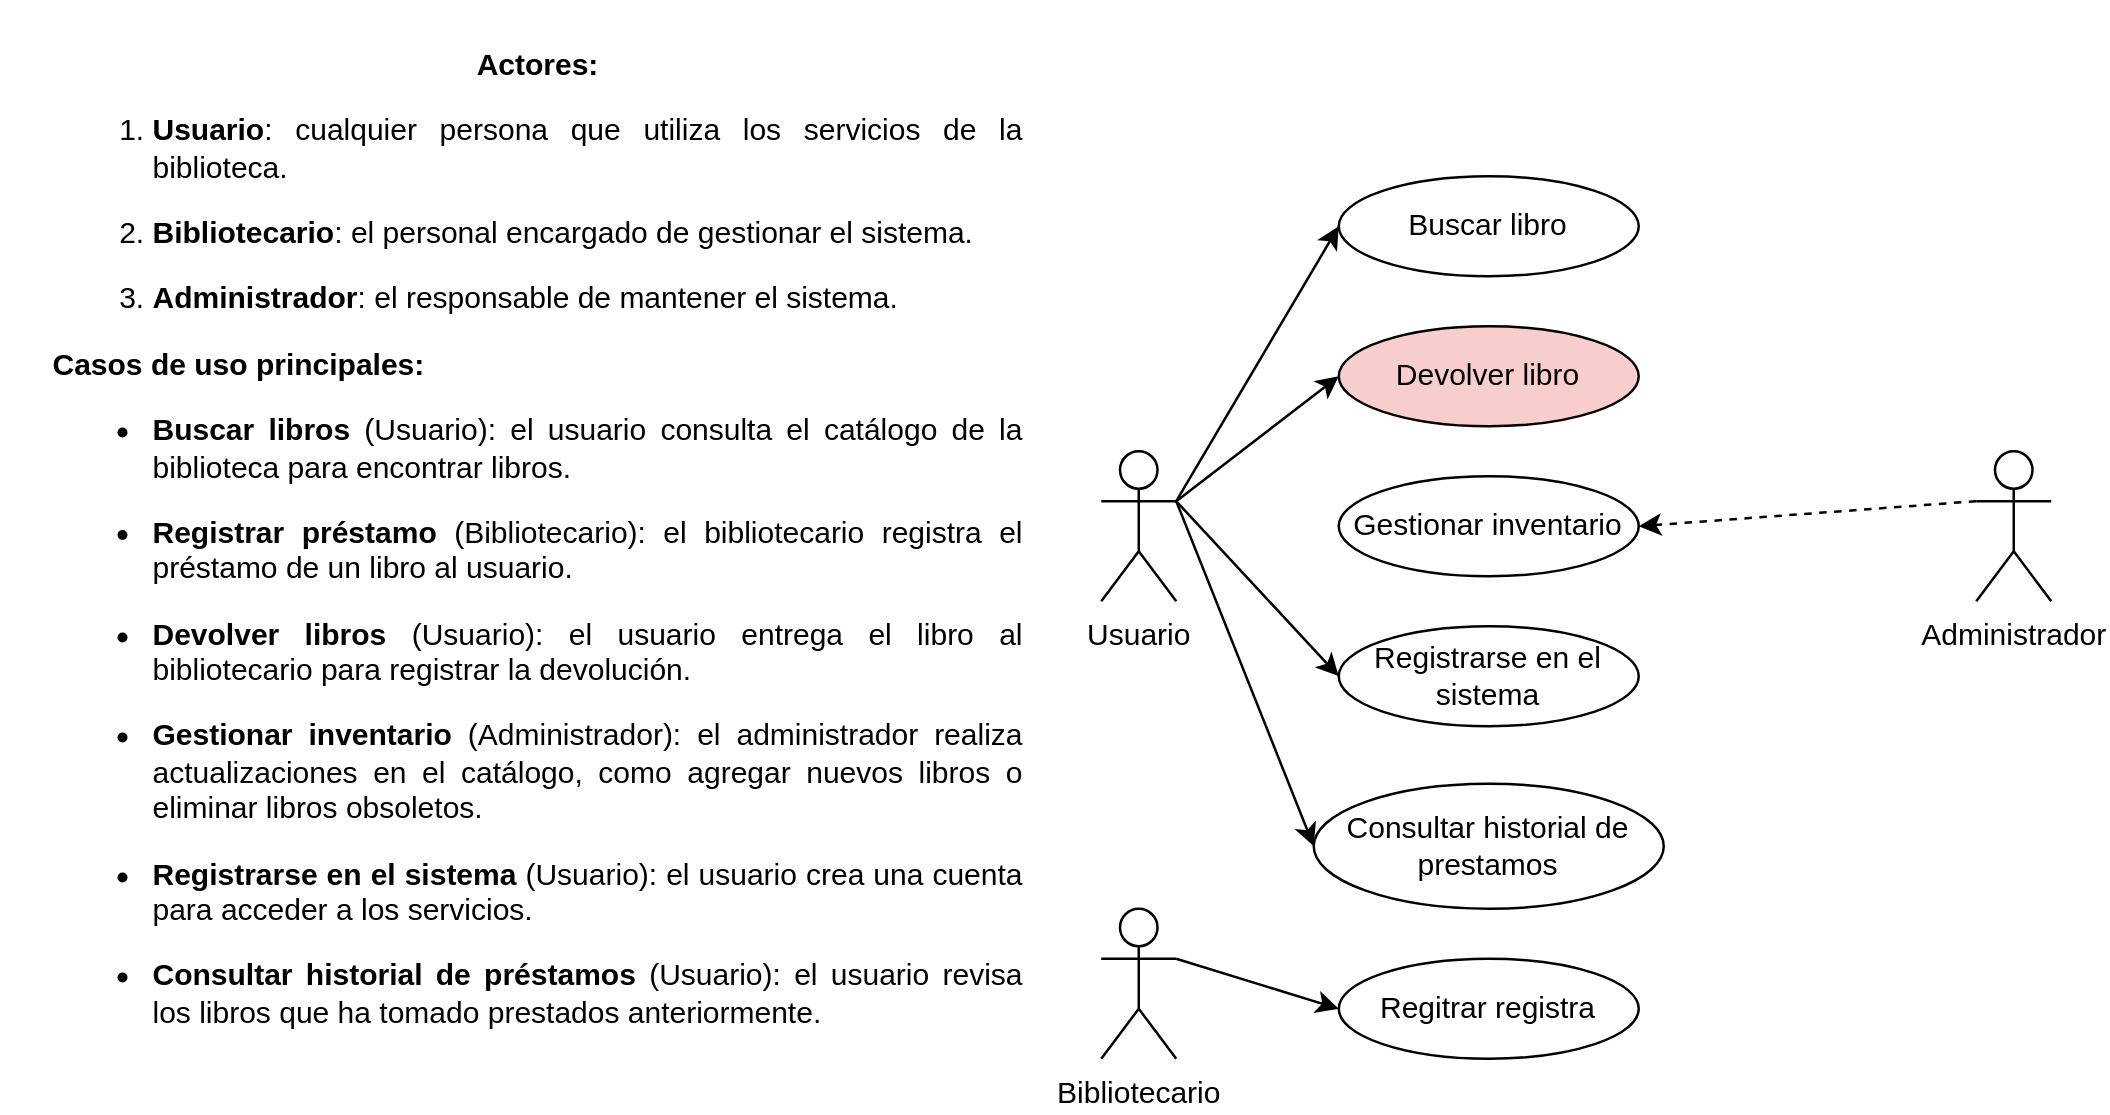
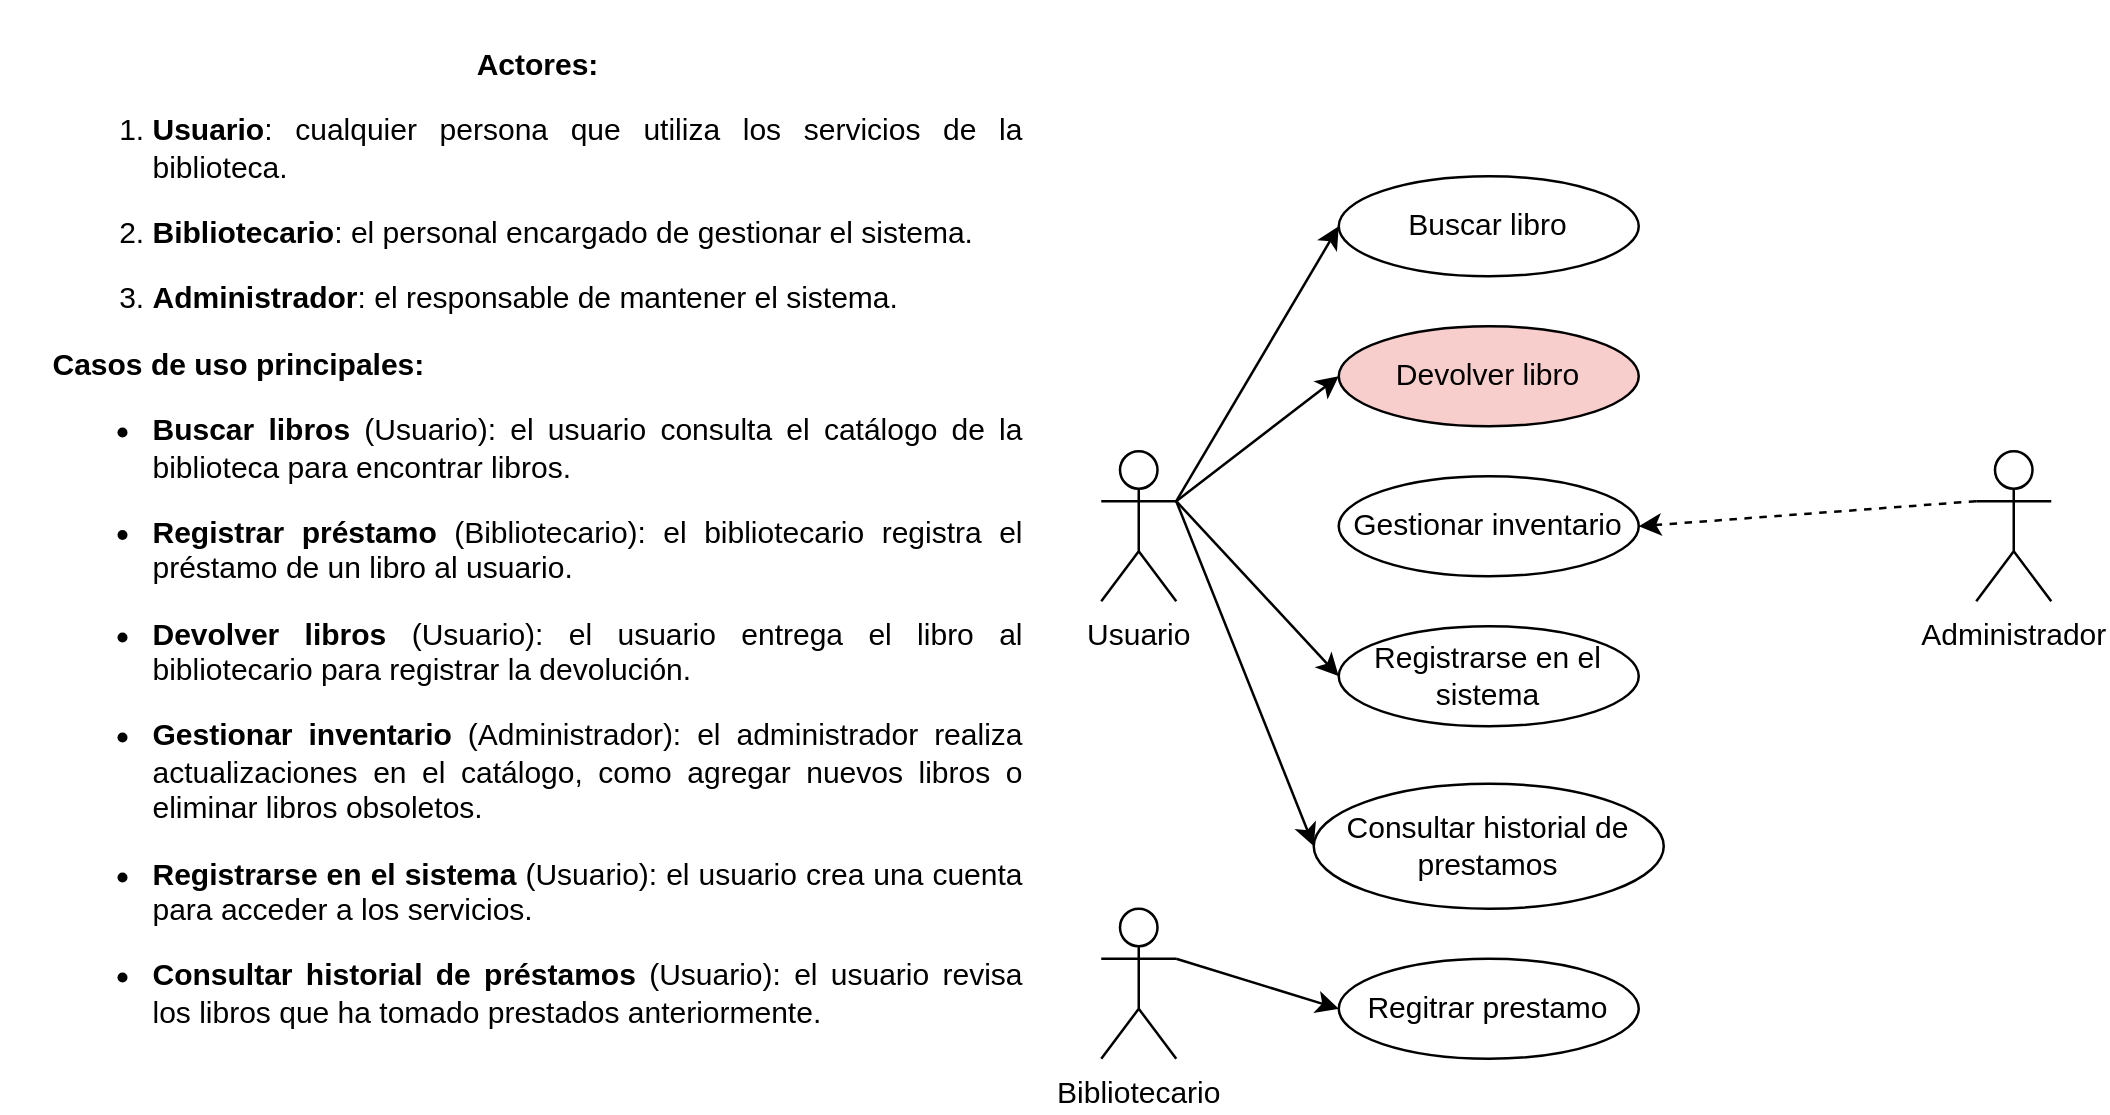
- <mxCell id="15" value="Regitrar registra" style="ellipse;whiteSpace=wrap;html=1;" vertex="1" parent="1"><mxGeometry x="535" y="383" width="120" height="40" as="geometry" /></mxCell>
+ <mxCell id="15" value="Regitrar prestamo" style="ellipse;whiteSpace=wrap;html=1;" vertex="1" parent="1"><mxGeometry x="535" y="383" width="120" height="40" as="geometry" /></mxCell>
